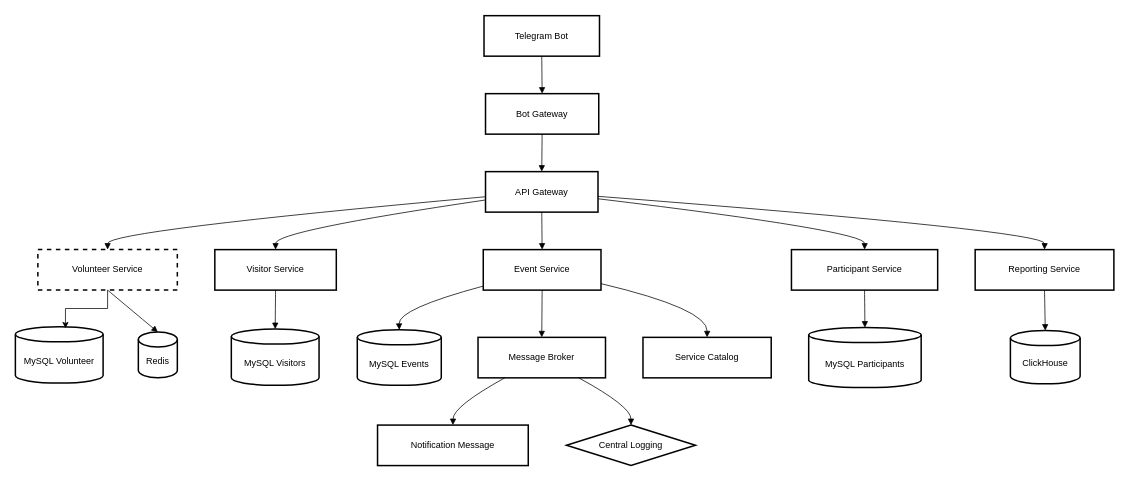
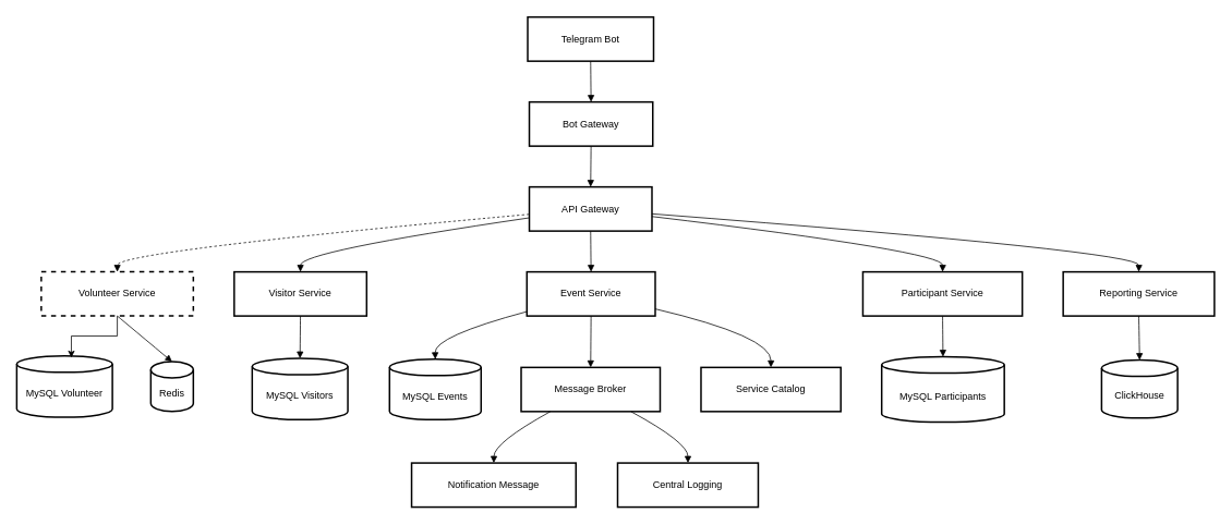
- <mxCell id="21" value="" style="curved=1;startArrow=none;endArrow=block;exitX=0;exitY=0.62;entryX=0.5;entryY=0;rounded=0;" edge="1" parent="1" source="4" target="5"><mxGeometry relative="1" as="geometry"><Array as="points"><mxPoint x="143" y="307" /></Array></mxGeometry></mxCell>
+ <mxCell id="21" value="" style="curved=1;startArrow=none;endArrow=block;exitX=0;exitY=0.62;entryX=0.5;entryY=0;rounded=0;dashed=1;" edge="1" parent="1" source="4" target="5"><mxGeometry relative="1" as="geometry"><Array as="points"><mxPoint x="143" y="307" /></Array></mxGeometry></mxCell>
- <mxCell id="17" value="Central Logging" style="rhombus;whiteSpace=wrap;strokeWidth=2;" vertex="1" parent="1"><mxGeometry x="755" y="566" width="172" height="54" as="geometry" /></mxCell>
+ <mxCell id="17" value="Central Logging" style="whiteSpace=wrap;strokeWidth=2;" vertex="1" parent="1"><mxGeometry x="755" y="566" width="172" height="54" as="geometry" /></mxCell>
